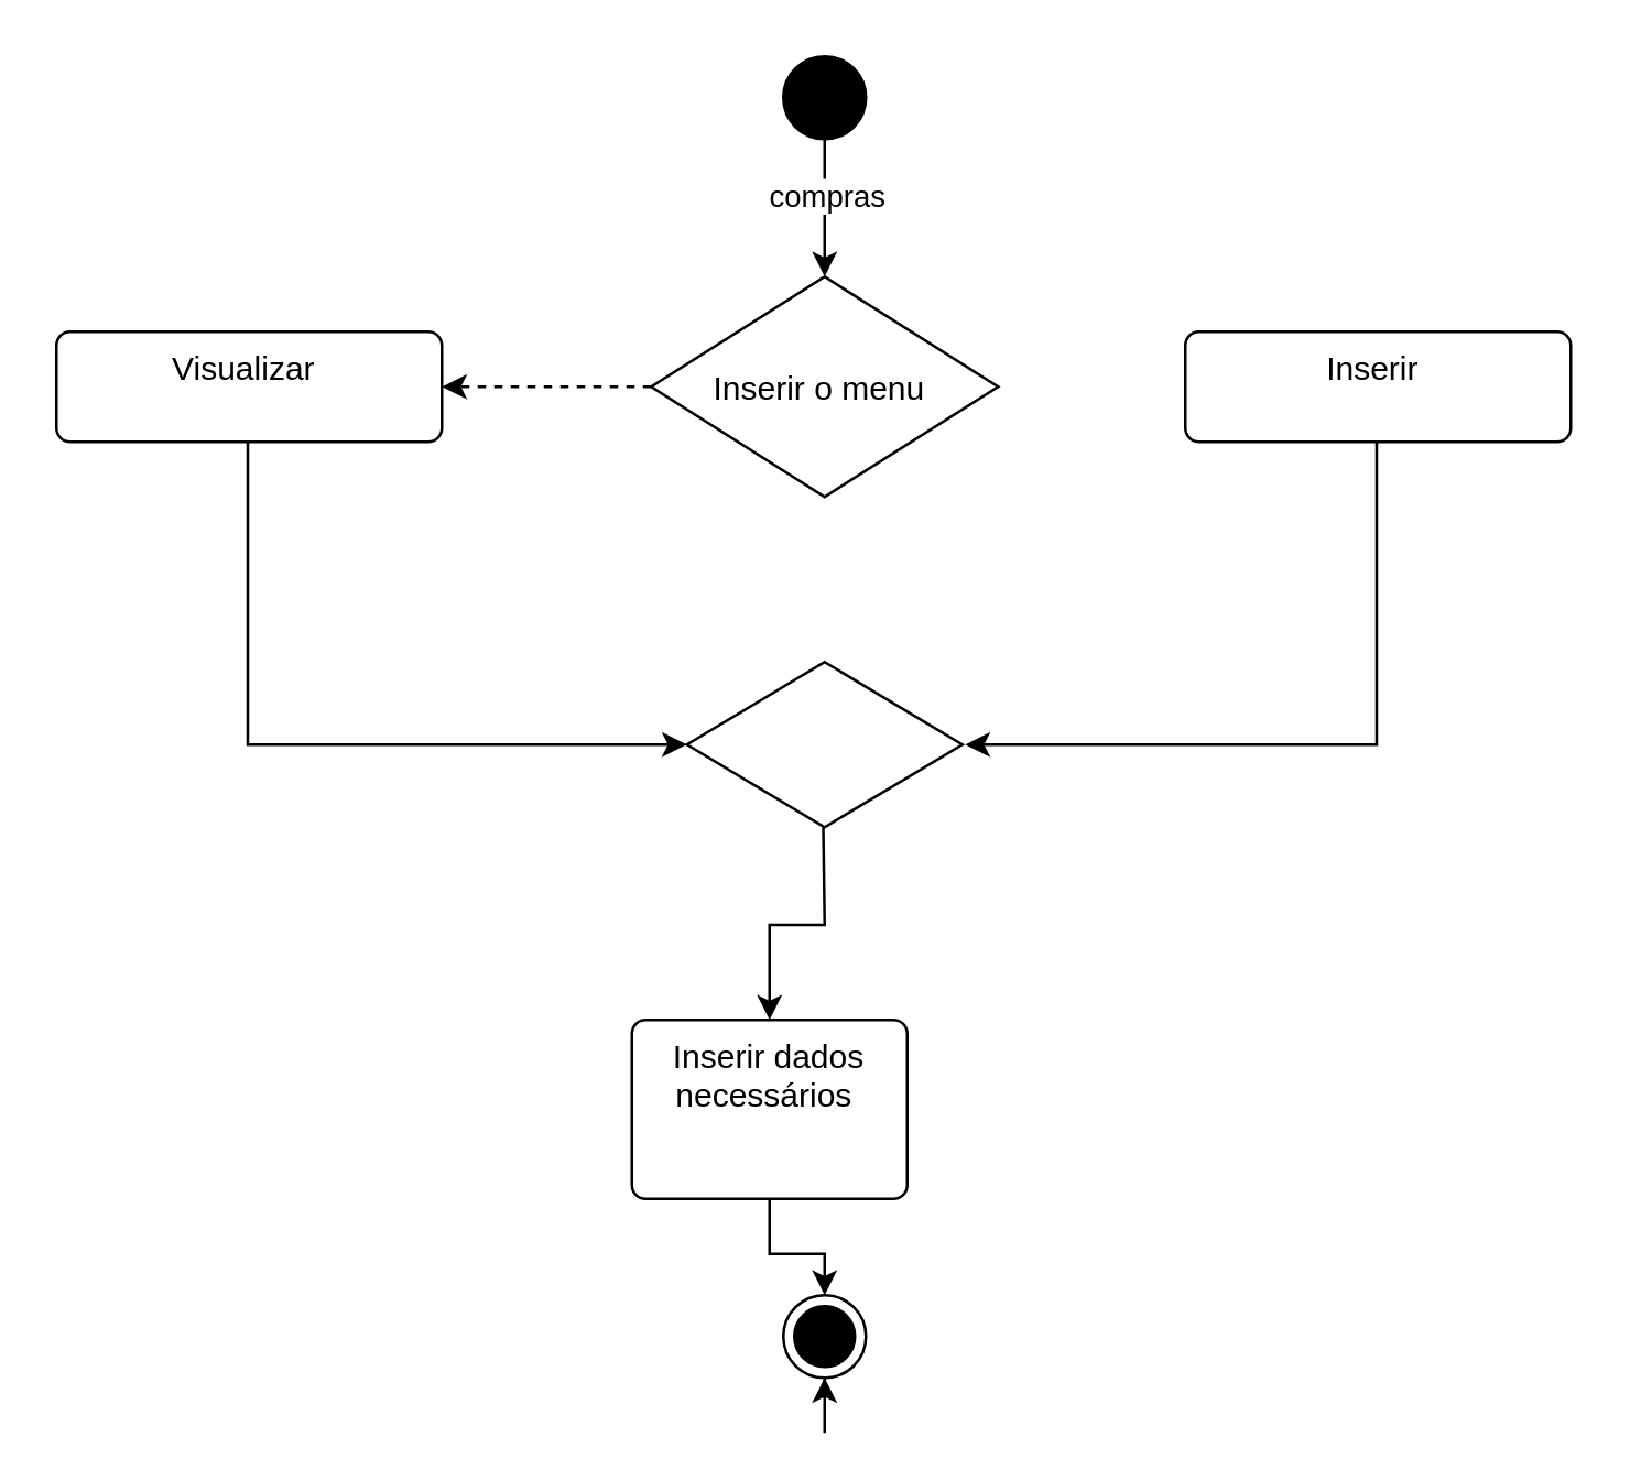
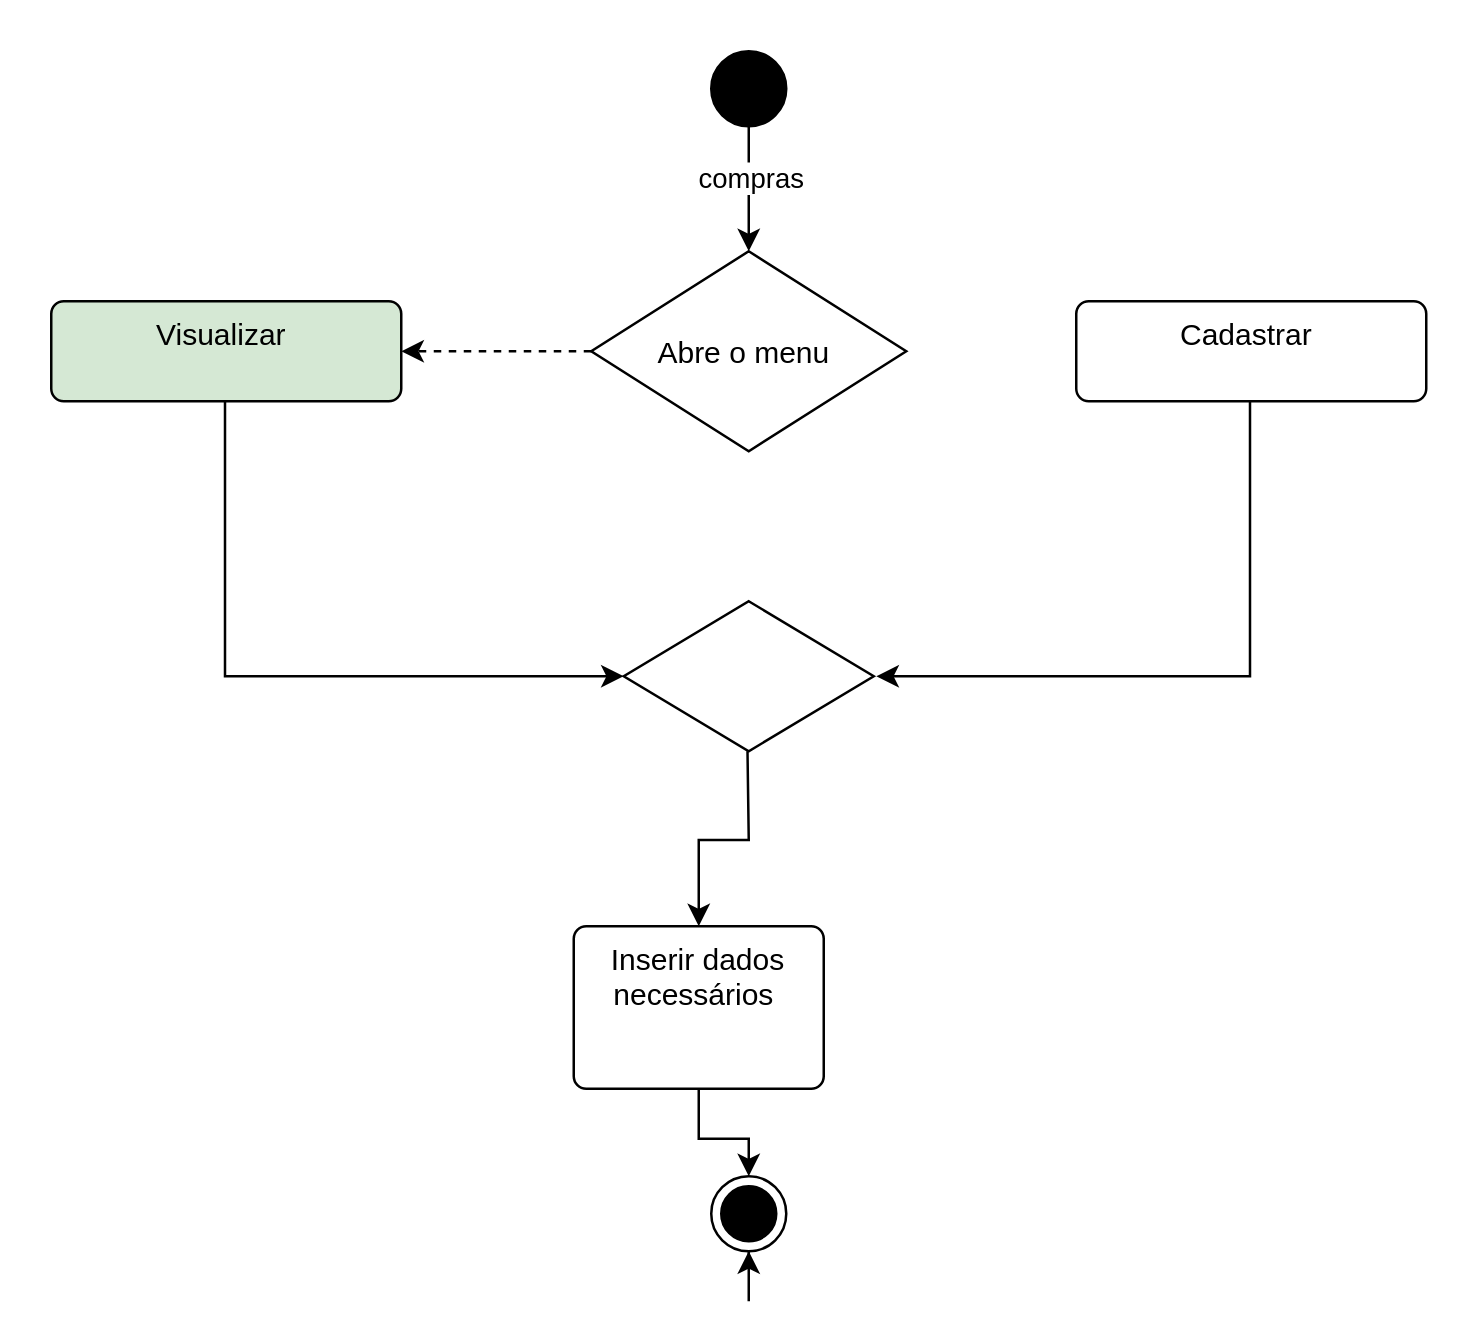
- <mxCell id="8" value="Inserir&amp;nbsp;" style="html=1;align=center;verticalAlign=top;rounded=1;absoluteArcSize=1;arcSize=10;dashed=0;whiteSpace=wrap;" vertex="1" parent="1"><mxGeometry x="430" y="120" width="140" height="40" as="geometry" /></mxCell>
+ <mxCell id="8" value="Cadastrar&amp;nbsp;" style="html=1;align=center;verticalAlign=top;rounded=1;absoluteArcSize=1;arcSize=10;dashed=0;whiteSpace=wrap;" vertex="1" parent="1"><mxGeometry x="430" y="120" width="140" height="40" as="geometry" /></mxCell>
- <mxCell id="7" value="Visualizar&amp;nbsp;" style="html=1;align=center;verticalAlign=top;rounded=1;absoluteArcSize=1;arcSize=10;dashed=0;whiteSpace=wrap;" vertex="1" parent="1"><mxGeometry x="20" y="120" width="140" height="40" as="geometry" /></mxCell>
+ <mxCell id="7" value="Visualizar&amp;nbsp;" style="html=1;align=center;verticalAlign=top;rounded=1;absoluteArcSize=1;arcSize=10;dashed=0;whiteSpace=wrap;fillColor=#d5e8d4;" vertex="1" parent="1"><mxGeometry x="20" y="120" width="140" height="40" as="geometry" /></mxCell>
- <mxCell id="6" value="Inserir o menu " style="rhombus;" vertex="1" parent="1"><mxGeometry x="236" y="100" width="126" height="80" as="geometry" /></mxCell>
+ <mxCell id="6" value="Abre o menu " style="rhombus;" vertex="1" parent="1"><mxGeometry x="236" y="100" width="126" height="80" as="geometry" /></mxCell>
